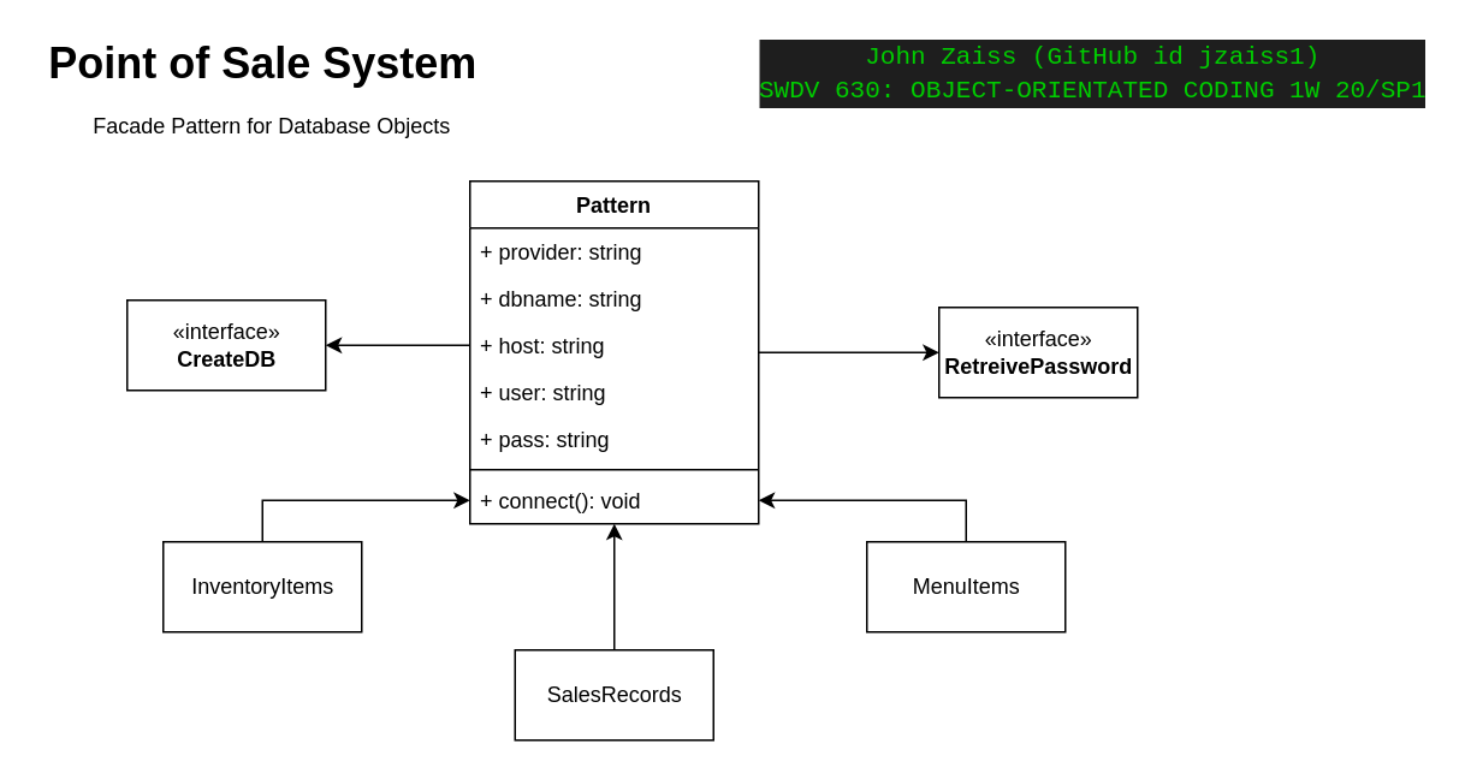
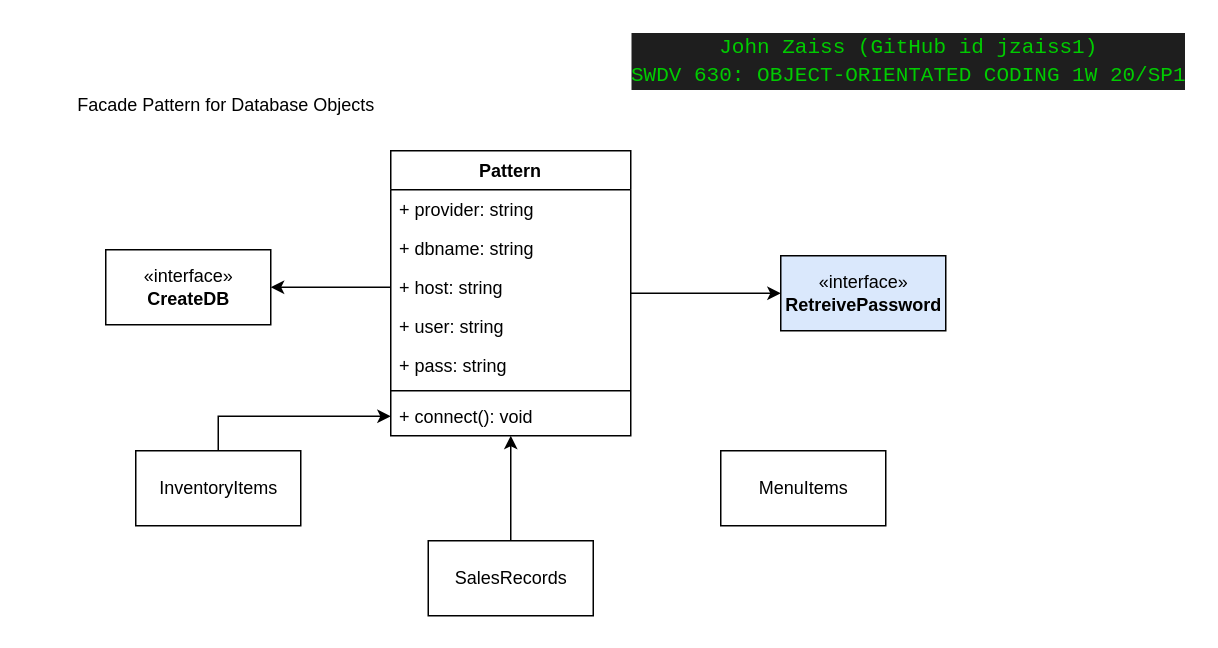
- <mxCell id="3" value="&lt;div style=&quot;font-size: 24px;&quot;&gt;Point of Sale System&lt;/div&gt;" style="text;html=1;align=center;verticalAlign=middle;resizable=0;points=[];autosize=1;fontSize=24;fontStyle=1" vertex="1" parent="1"><mxGeometry x="20" y="20" width="250" height="30" as="geometry" /></mxCell>
- <mxCell id="20" value="«interface»&lt;br&gt;&lt;b&gt;RetreivePassword&lt;/b&gt;" style="html=1;" vertex="1" parent="1"><mxGeometry x="520" y="170" width="110" height="50" as="geometry" /></mxCell>
+ <mxCell id="20" value="«interface»&lt;br&gt;&lt;b&gt;RetreivePassword&lt;/b&gt;" style="html=1;fillColor=#dae8fc;" vertex="1" parent="1"><mxGeometry x="520" y="170" width="110" height="50" as="geometry" /></mxCell>
- <mxCell id="16" style="edgeStyle=orthogonalEdgeStyle;rounded=0;orthogonalLoop=1;jettySize=auto;html=1;entryX=1;entryY=0.5;entryDx=0;entryDy=0;" edge="1" parent="1" source="17" target="13"><mxGeometry relative="1" as="geometry" /></mxCell>
